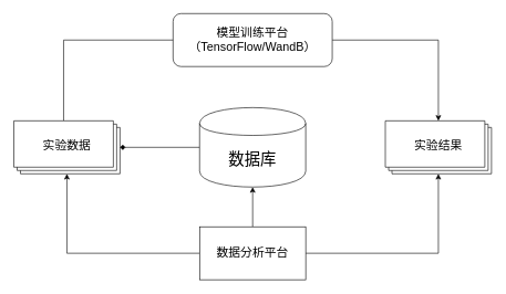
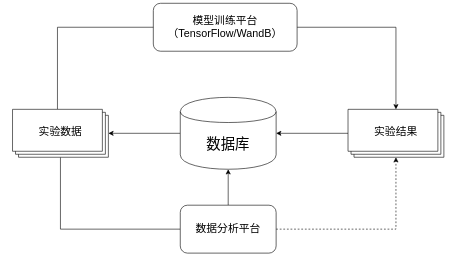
- <mxCell id="3" value="模型训练平台&#10;（TensorFlow/WandB）" style="rounded=1;whiteSpace=wrap;fontSize=18;" vertex="1" parent="1"><mxGeometry x="260" y="20" width="240" height="80" as="geometry" /></mxCell>
+ <mxCell id="3" value="模型训练平台&#10;（TensorFlow/WandB）" style="rounded=1;whiteSpace=wrap;fontSize=18;" vertex="1" parent="1"><mxGeometry x="255" y="5" width="240" height="80" as="geometry" /></mxCell>
- <mxCell id="12" value="" style="edgeStyle=orthogonalEdgeStyle;rounded=0;orthogonalLoop=1;jettySize=auto;fontSize=18;endArrow=diamond;" edge="1" parent="1" source="13" target="9"><mxGeometry relative="1" as="geometry" /></mxCell>
+ <mxCell id="12" value="" style="edgeStyle=orthogonalEdgeStyle;rounded=0;orthogonalLoop=1;jettySize=auto;fontSize=18;" edge="1" parent="1" source="13" target="9"><mxGeometry relative="1" as="geometry" /></mxCell>
+ <mxCell id="10" value="" style="edgeStyle=orthogonalEdgeStyle;rounded=0;orthogonalLoop=1;jettySize=auto;entryX=1;entryY=0.5;entryDx=0;entryDy=0;fontSize=18;" edge="1" parent="1" source="11" target="13"><mxGeometry relative="1" as="geometry" /></mxCell>
- <mxCell id="4" value="" style="edgeStyle=orthogonalEdgeStyle;rounded=0;orthogonalLoop=1;jettySize=auto;fontSize=18;" edge="1" parent="1" source="7" target="9"><mxGeometry relative="1" as="geometry"><Array as="points"><mxPoint x="100" y="382" /></Array></mxGeometry></mxCell>
+ <mxCell id="4" value="" style="edgeStyle=orthogonalEdgeStyle;rounded=0;orthogonalLoop=1;jettySize=auto;fontSize=18;endArrow=none;" edge="1" parent="1" source="7" target="9"><mxGeometry relative="1" as="geometry"><Array as="points"><mxPoint x="100" y="382" /></Array></mxGeometry></mxCell>
- <mxCell id="7" value="数据分析平台" style="whiteSpace=wrap;fontSize=18;rounded=0;" vertex="1" parent="1"><mxGeometry x="300" y="342" width="160" height="80" as="geometry" /></mxCell>
+ <mxCell id="7" value="数据分析平台" style="rounded=1;whiteSpace=wrap;fontSize=18;" vertex="1" parent="1"><mxGeometry x="300" y="342" width="160" height="80" as="geometry" /></mxCell>
- <mxCell id="5" value="" style="edgeStyle=orthogonalEdgeStyle;rounded=0;orthogonalLoop=1;jettySize=auto;fontSize=18;" edge="1" parent="1" source="7" target="11"><mxGeometry relative="1" as="geometry" /></mxCell>
+ <mxCell id="5" value="" style="edgeStyle=orthogonalEdgeStyle;rounded=0;orthogonalLoop=1;jettySize=auto;fontSize=18;dashed=1;" edge="1" parent="1" source="7" target="11"><mxGeometry relative="1" as="geometry" /></mxCell>
